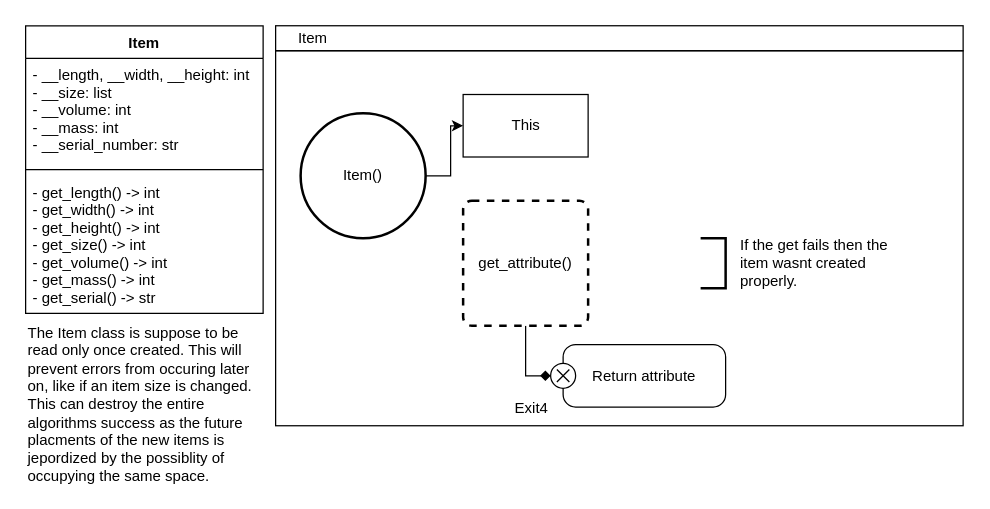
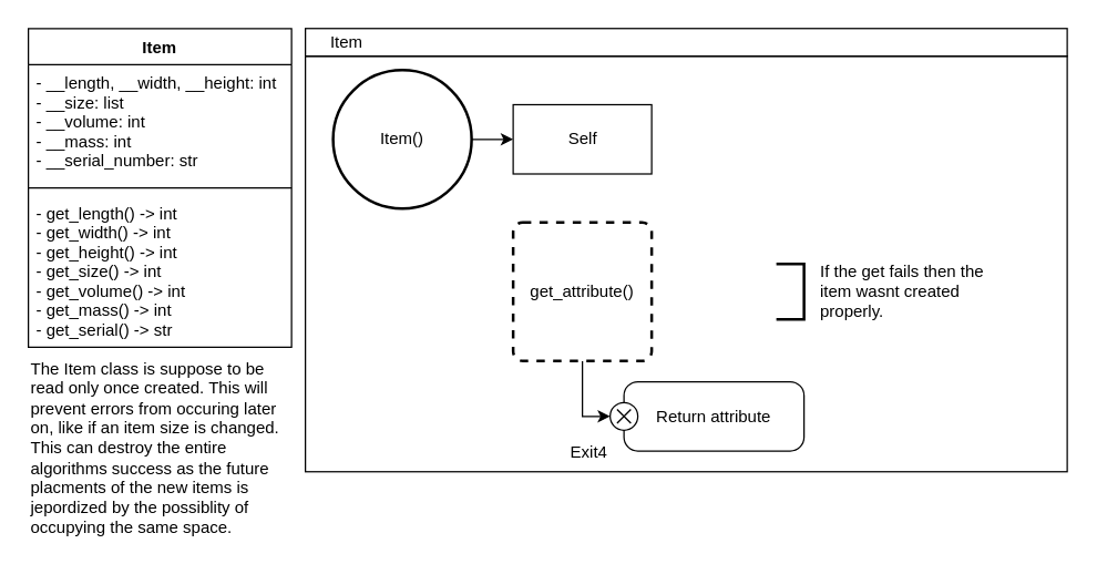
- <mxCell id="11" value="This" style="html=1;direction=west;" vertex="1" parent="1"><mxGeometry x="370" y="75" width="100" height="50" as="geometry" /></mxCell>
+ <mxCell id="11" value="Self" style="html=1;direction=west;" vertex="1" parent="1"><mxGeometry x="370" y="75" width="100" height="50" as="geometry" /></mxCell>
- <mxCell id="10" value="Item()" style="strokeWidth=2;html=1;shape=mxgraph.flowchart.start_2;whiteSpace=wrap;" vertex="1" parent="1"><mxGeometry x="240" y="90" width="100" height="100" as="geometry" /></mxCell>
+ <mxCell id="10" value="Item()" style="strokeWidth=2;html=1;shape=mxgraph.flowchart.start_2;whiteSpace=wrap;" vertex="1" parent="1"><mxGeometry x="240" y="50" width="100" height="100" as="geometry" /></mxCell>
- <mxCell id="13" style="edgeStyle=orthogonalEdgeStyle;rounded=0;orthogonalLoop=1;jettySize=auto;html=1;exitX=0.5;exitY=1;exitDx=0;exitDy=0;entryX=0;entryY=0.5;entryDx=0;entryDy=0;endArrow=diamond;" edge="1" parent="1" source="14" target="15"><mxGeometry relative="1" as="geometry" /></mxCell>
+ <mxCell id="13" style="edgeStyle=orthogonalEdgeStyle;rounded=0;orthogonalLoop=1;jettySize=auto;html=1;exitX=0.5;exitY=1;exitDx=0;exitDy=0;entryX=0;entryY=0.5;entryDx=0;entryDy=0;" edge="1" parent="1" source="14" target="15"><mxGeometry relative="1" as="geometry" /></mxCell>
